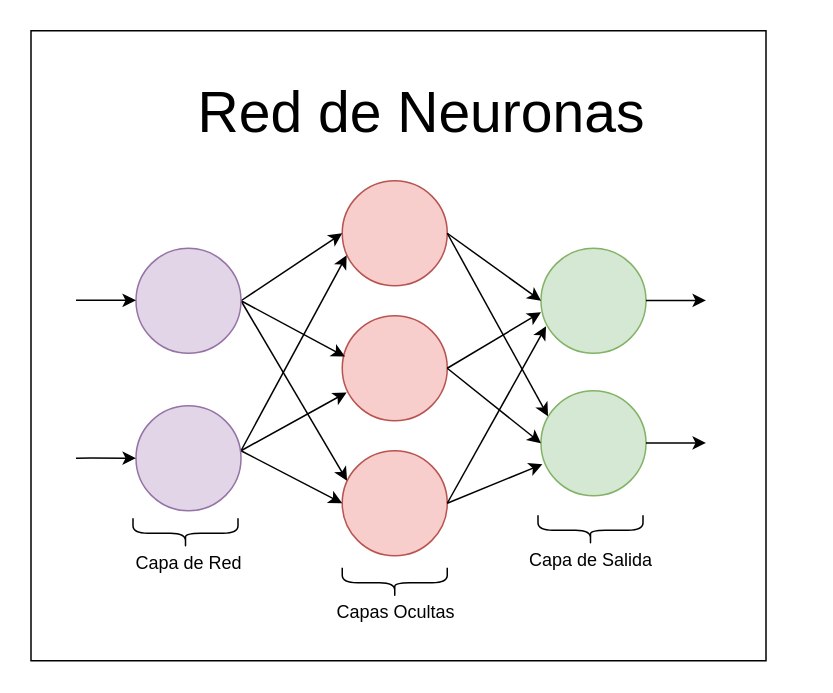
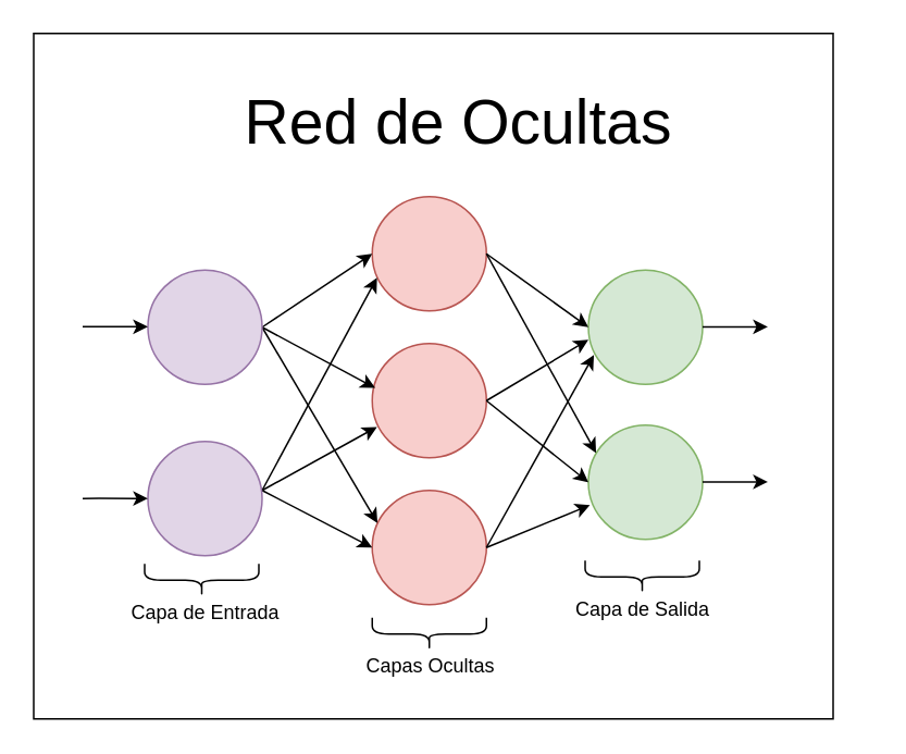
- <mxCell id="3" value="&lt;font style=&quot;font-size: 38px;&quot;&gt;Red de Neuronas&lt;/font&gt;" style="text;html=1;align=center;verticalAlign=middle;whiteSpace=wrap;rounded=0;" parent="1" vertex="1"><mxGeometry x="27.5" y="20" width="505" height="110" as="geometry" /></mxCell>
+ <mxCell id="3" value="&lt;font style=&quot;font-size: 38px;&quot;&gt;Red de Ocultas&lt;/font&gt;" style="text;html=1;align=center;verticalAlign=middle;whiteSpace=wrap;rounded=0;" parent="1" vertex="1"><mxGeometry x="27.5" y="20" width="505" height="110" as="geometry" /></mxCell>
- <mxCell id="15" value="Capa de Red" style="text;html=1;align=center;verticalAlign=middle;resizable=0;points=[];autosize=1;strokeColor=none;fillColor=none;" vertex="1" parent="1"><mxGeometry x="70" y="360" width="110" height="30" as="geometry" /></mxCell>
+ <mxCell id="15" value="Capa de Entrada" style="text;html=1;align=center;verticalAlign=middle;resizable=0;points=[];autosize=1;strokeColor=none;fillColor=none;" vertex="1" parent="1"><mxGeometry x="70" y="360" width="110" height="30" as="geometry" /></mxCell>
